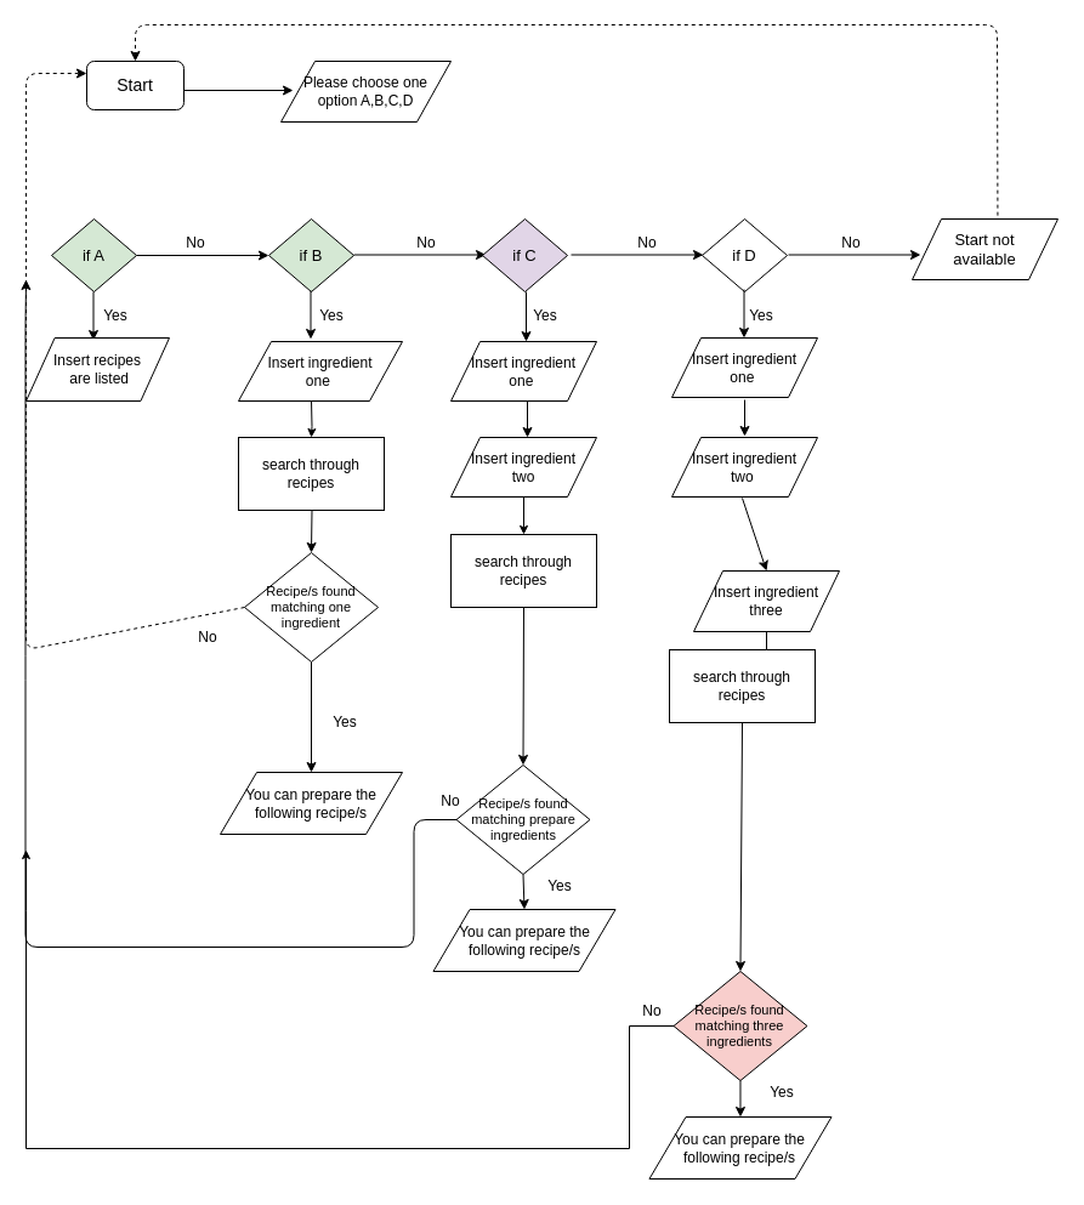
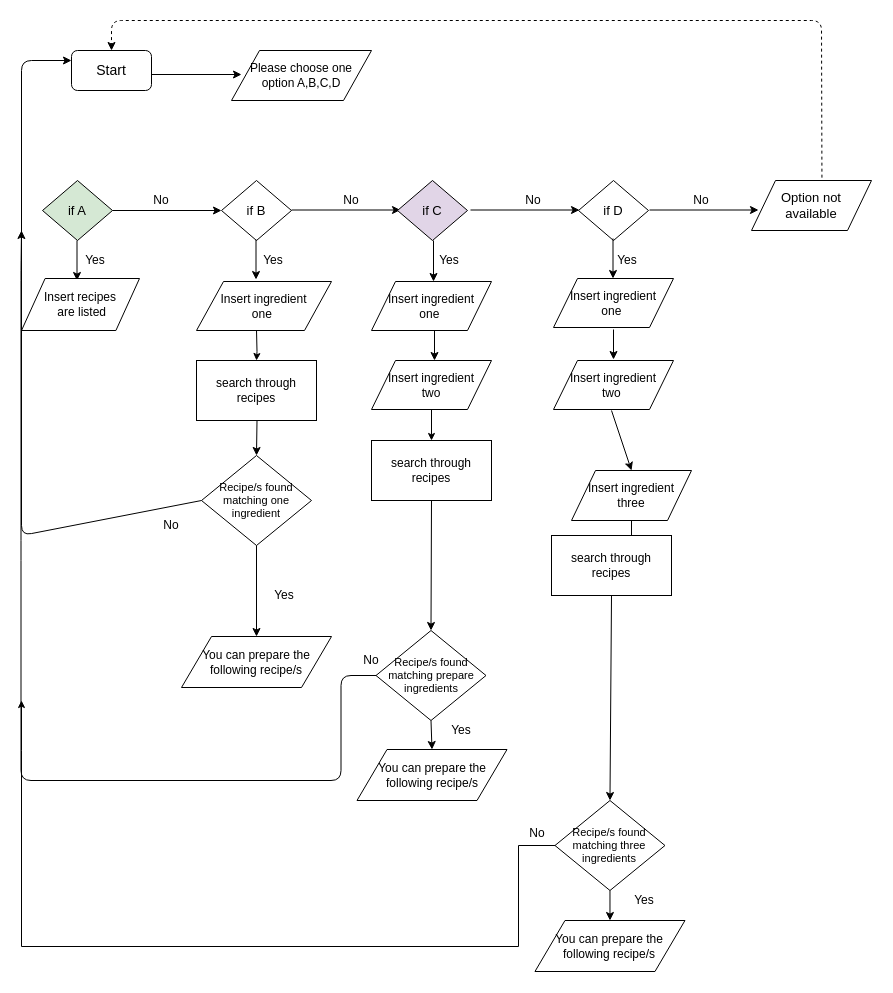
- <mxCell id="46" value="" style="endArrow=classic;html=1;fontSize=11;exitX=0;exitY=0.5;exitDx=0;exitDy=0;entryX=0;entryY=0.25;entryDx=0;entryDy=0;dashed=1;" edge="1" parent="1" source="38" target="2"><mxGeometry width="50" height="50" relative="1" as="geometry"><mxPoint x="361" y="500" as="sourcePoint" /><mxPoint x="71" y="210" as="targetPoint" /><Array as="points"><mxPoint x="21" y="535" /><mxPoint x="21" y="60" /></Array></mxGeometry></mxCell>
+ <mxCell id="46" value="" style="endArrow=classic;html=1;fontSize=11;exitX=0;exitY=0.5;exitDx=0;exitDy=0;entryX=0;entryY=0.25;entryDx=0;entryDy=0;" edge="1" parent="1" source="38" target="2"><mxGeometry width="50" height="50" relative="1" as="geometry"><mxPoint x="361" y="500" as="sourcePoint" /><mxPoint x="71" y="210" as="targetPoint" /><Array as="points"><mxPoint x="21" y="535" /><mxPoint x="21" y="60" /></Array></mxGeometry></mxCell>
- <mxCell id="57" value="Start not &lt;br&gt;available" style="shape=parallelogram;perimeter=parallelogramPerimeter;whiteSpace=wrap;html=1;fontSize=13;" vertex="1" parent="1"><mxGeometry x="751" y="180" width="120" height="50" as="geometry" /></mxCell>
+ <mxCell id="57" value="Option not &lt;br&gt;available" style="shape=parallelogram;perimeter=parallelogramPerimeter;whiteSpace=wrap;html=1;fontSize=13;" vertex="1" parent="1"><mxGeometry x="751" y="180" width="120" height="50" as="geometry" /></mxCell>
- <mxCell id="9" value="if B" style="rhombus;whiteSpace=wrap;html=1;fontSize=13;fillColor=#d5e8d4;" vertex="1" parent="1"><mxGeometry x="221" y="180" width="70" height="60" as="geometry" /></mxCell>
+ <mxCell id="9" value="if B" style="rhombus;whiteSpace=wrap;html=1;fontSize=13;" vertex="1" parent="1"><mxGeometry x="221" y="180" width="70" height="60" as="geometry" /></mxCell>
- <mxCell id="40" value="&lt;span&gt;Recipe/s found matching three ingredients&lt;/span&gt;" style="rhombus;whiteSpace=wrap;html=1;fontSize=11;fillColor=#f8cecc;" vertex="1" parent="1"><mxGeometry x="554.48" y="800" width="110" height="90" as="geometry" /></mxCell>
+ <mxCell id="40" value="&lt;span&gt;Recipe/s found matching three ingredients&lt;/span&gt;" style="rhombus;whiteSpace=wrap;html=1;fontSize=11;" vertex="1" parent="1"><mxGeometry x="554.48" y="800" width="110" height="90" as="geometry" /></mxCell>
